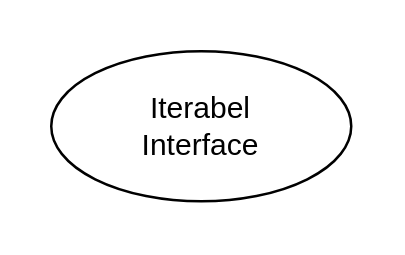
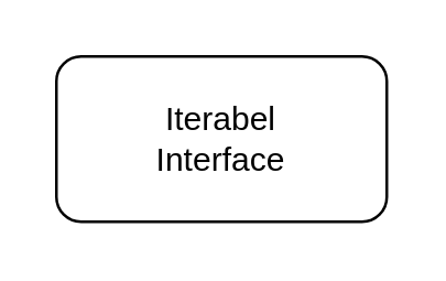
- <mxCell id="2" value="Iterabel&lt;br&gt;Interface" style="ellipse;whiteSpace=wrap;html=1;" vertex="1" parent="1"><mxGeometry x="20" y="20" width="120" height="60" as="geometry" /></mxCell>
+ <mxCell id="2" value="Iterabel&lt;br&gt;Interface" style="rounded=1;whiteSpace=wrap;html=1;" vertex="1" parent="1"><mxGeometry x="20" y="20" width="120" height="60" as="geometry" /></mxCell>
